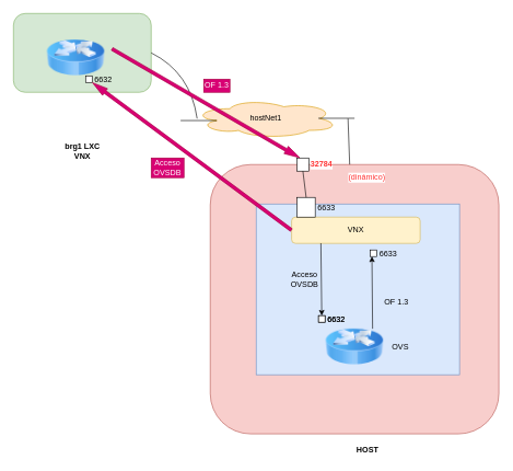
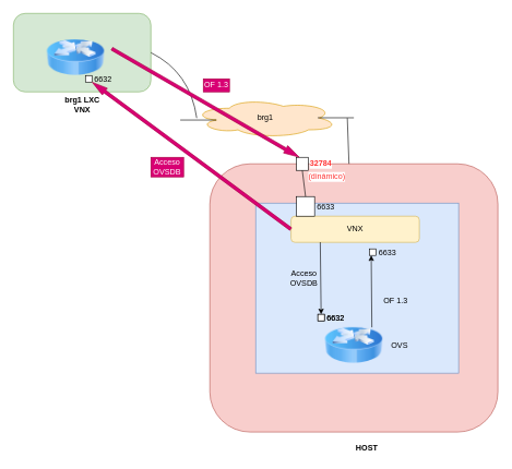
- <mxCell id="16" value="hostNet1" style="ellipse;shape=cloud;whiteSpace=wrap;html=1;strokeColor=#d79b00;fillColor=#ffe6cc;" vertex="1" parent="15"><mxGeometry x="20" width="220" height="60" as="geometry" /></mxCell>
+ <mxCell id="16" value="brg1" style="ellipse;shape=cloud;whiteSpace=wrap;html=1;strokeColor=#d79b00;fillColor=#ffe6cc;" vertex="1" parent="15"><mxGeometry x="20" width="220" height="60" as="geometry" /></mxCell>
- <mxCell id="13" value="brg1 LXC&lt;br&gt;VNX" style="text;html=1;strokeColor=none;fillColor=none;align=center;verticalAlign=middle;whiteSpace=wrap;rounded=0;fontStyle=1" vertex="1" parent="1"><mxGeometry x="87.5" y="220" width="75" height="20" as="geometry" /></mxCell>
+ <mxCell id="13" value="brg1 LXC&lt;br&gt;VNX" style="text;html=1;strokeColor=none;fillColor=none;align=center;verticalAlign=middle;whiteSpace=wrap;rounded=0;fontStyle=1" vertex="1" parent="1"><mxGeometry x="87.5" y="150" width="75" height="20" as="geometry" /></mxCell>
- <mxCell id="33" value="(dinámico)" style="text;html=1;strokeColor=none;fillColor=none;align=center;verticalAlign=middle;whiteSpace=wrap;rounded=0;labelBackgroundColor=#ffffff;fontColor=#FF3333;" vertex="1" parent="1"><mxGeometry x="534" y="260" width="50" height="20" as="geometry" /></mxCell>
+ <mxCell id="33" value="(dinámico)" style="text;html=1;strokeColor=none;fillColor=none;align=center;verticalAlign=middle;whiteSpace=wrap;rounded=0;labelBackgroundColor=#ffffff;fontColor=#FF3333;" vertex="1" parent="1"><mxGeometry x="474" y="260" width="50" height="20" as="geometry" /></mxCell>
